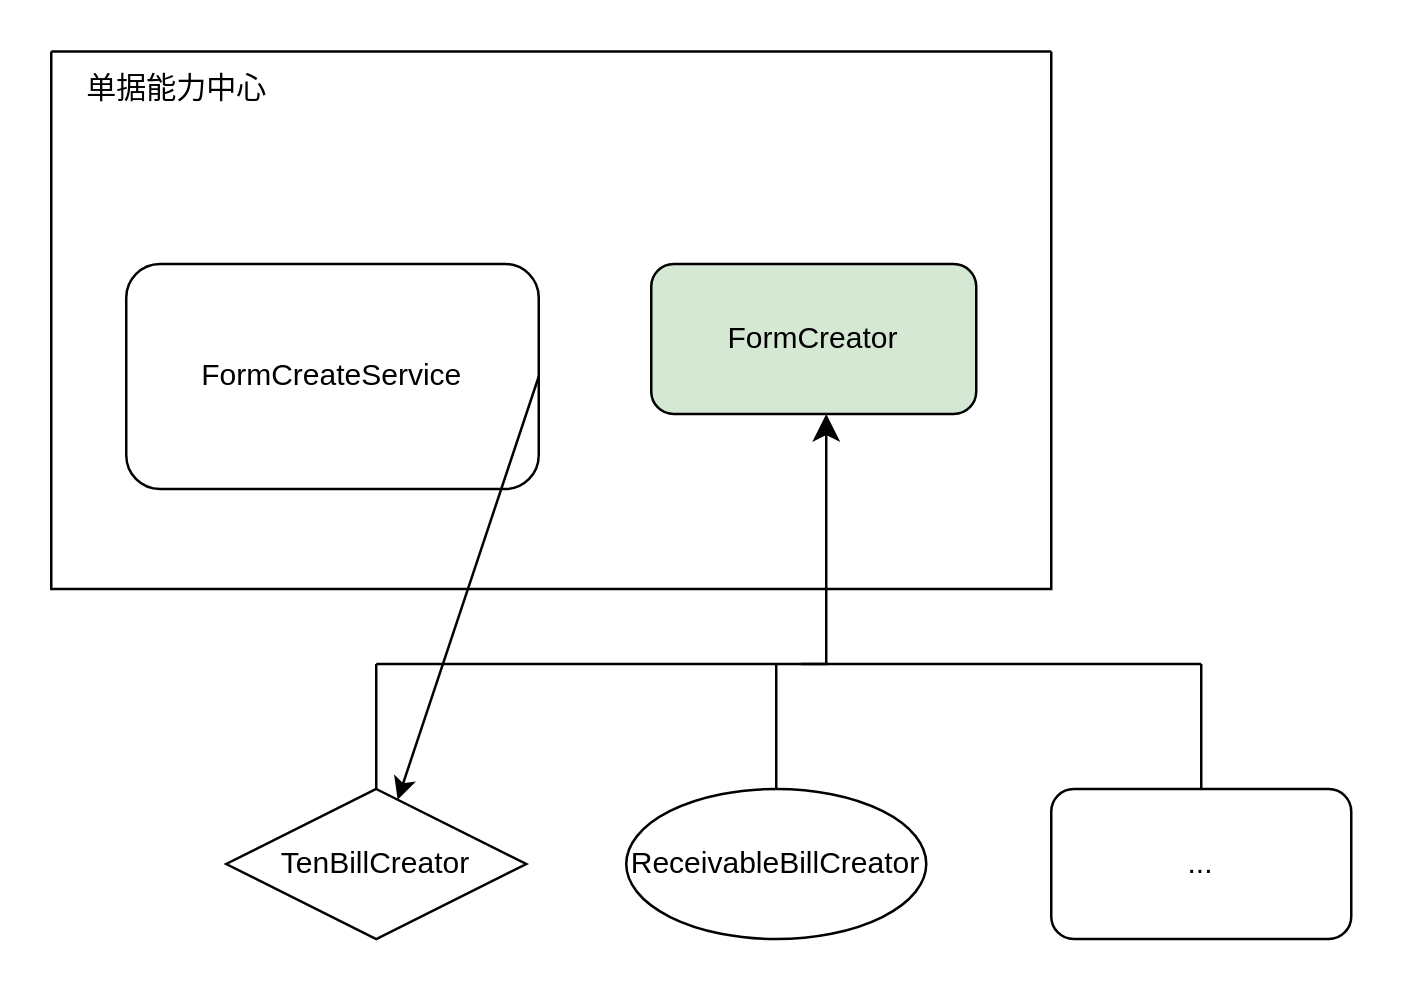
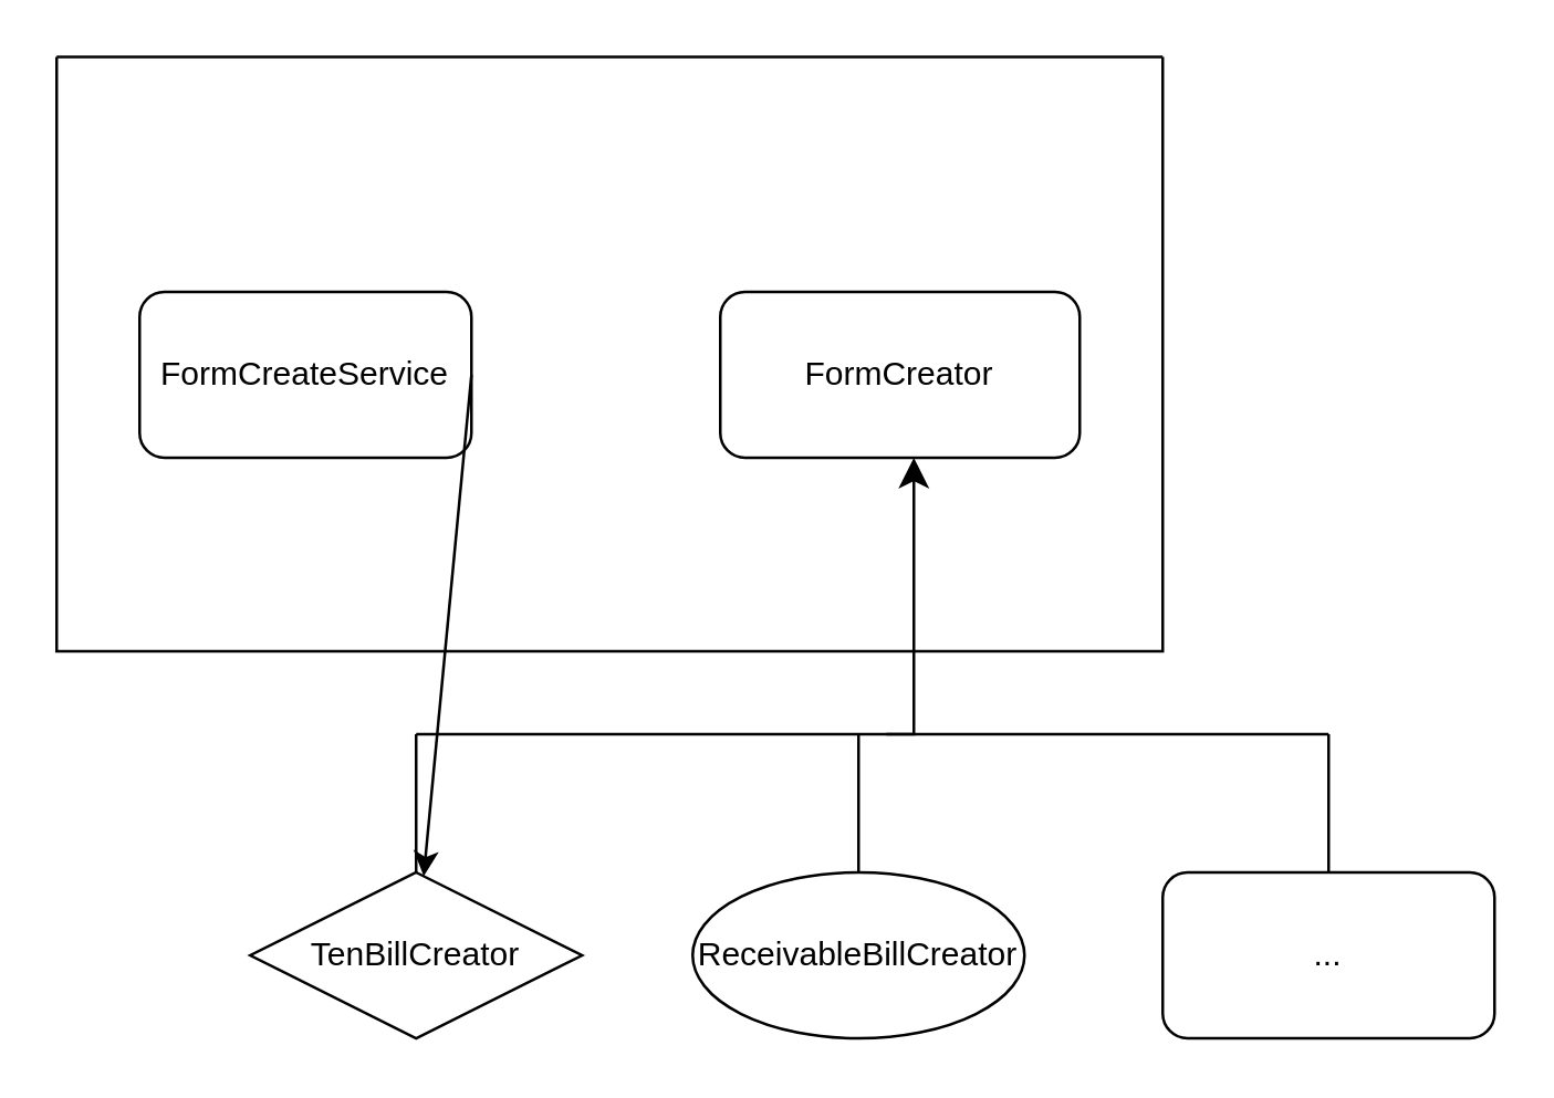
- <mxCell id="5" value="单据能力中心" style="text;html=1;align=center;verticalAlign=middle;resizable=0;points=[];autosize=1;strokeColor=none;fillColor=none;" vertex="1" parent="4"><mxGeometry width="100" height="30" as="geometry" /></mxCell>
- <mxCell id="6" value="FormCreator" style="rounded=1;whiteSpace=wrap;html=1;fillColor=#d5e8d4;" vertex="1" parent="4"><mxGeometry x="240" y="85" width="130" height="60" as="geometry" /></mxCell>
+ <mxCell id="6" value="FormCreator" style="rounded=1;whiteSpace=wrap;html=1;" vertex="1" parent="4"><mxGeometry x="240" y="85" width="130" height="60" as="geometry" /></mxCell>
- <mxCell id="7" value="FormCreateService" style="rounded=1;whiteSpace=wrap;html=1;" vertex="1" parent="4"><mxGeometry x="30" y="85" width="165" height="90" as="geometry" /></mxCell>
+ <mxCell id="7" value="FormCreateService" style="rounded=1;whiteSpace=wrap;html=1;" vertex="1" parent="4"><mxGeometry x="30" y="85" width="120" height="60" as="geometry" /></mxCell>
